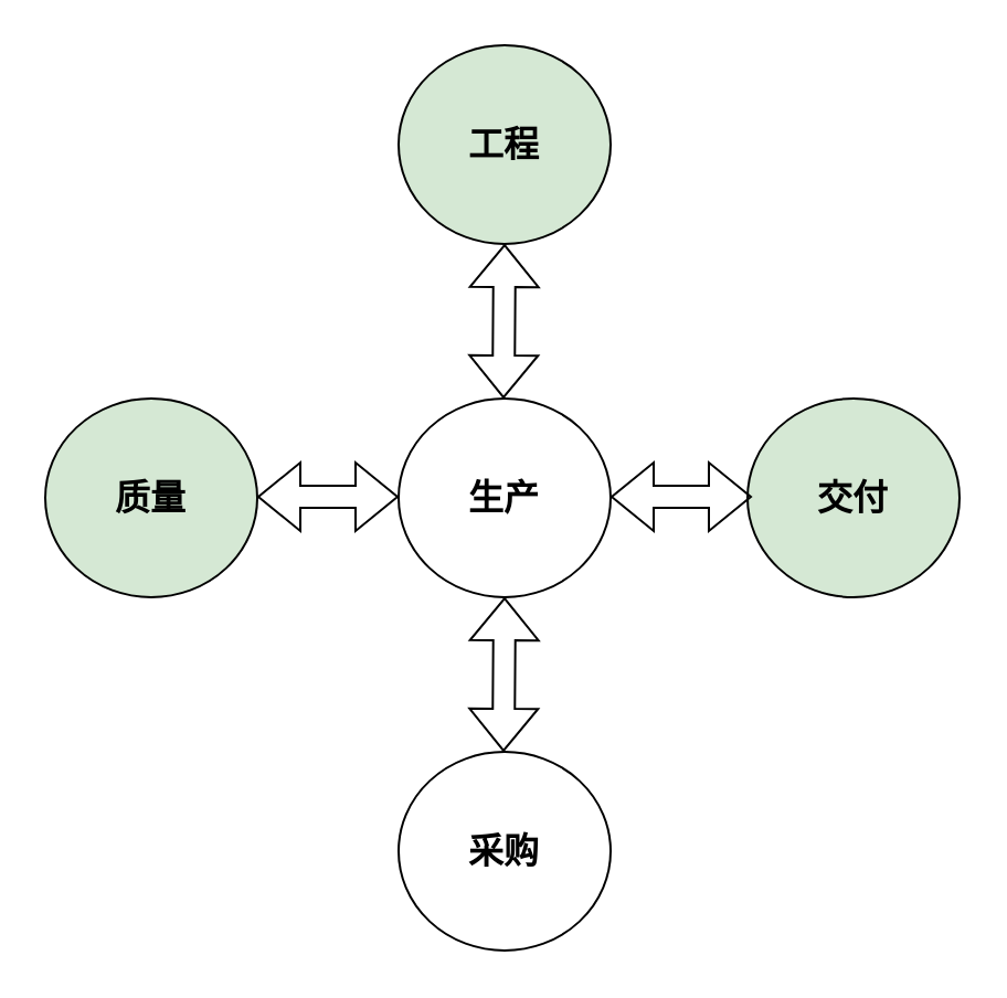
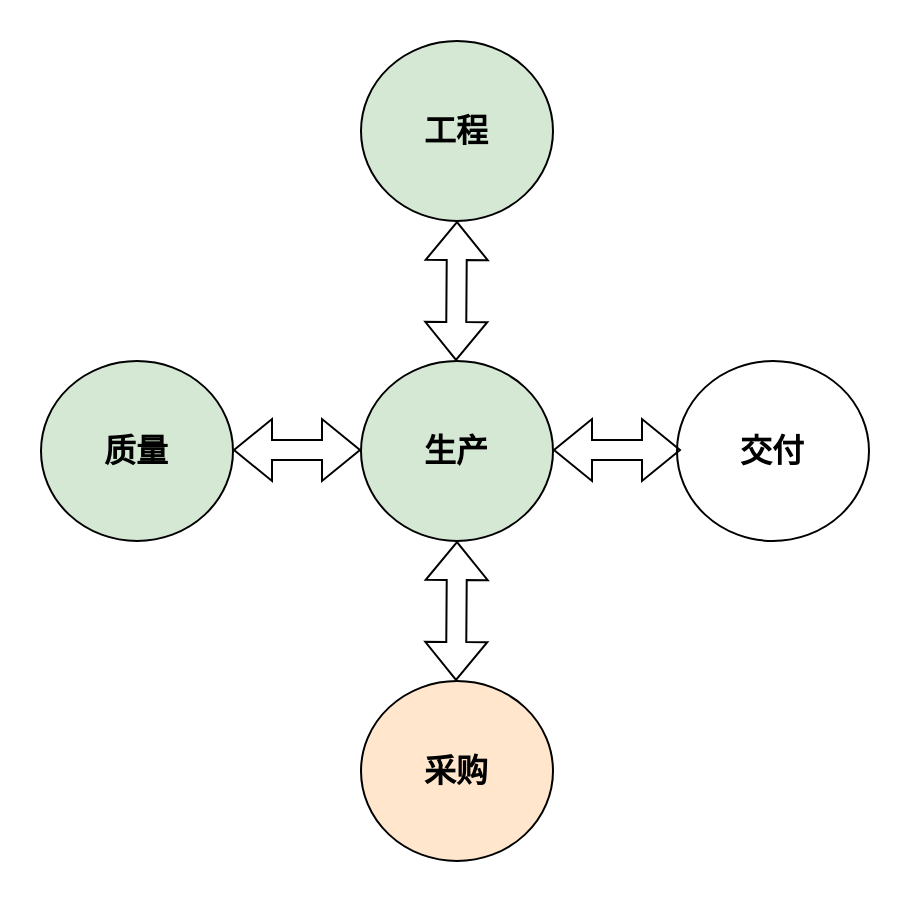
- <mxCell id="4" value="&lt;font style=&quot;font-size: 16px;&quot;&gt;&lt;b&gt;生产&lt;/b&gt;&lt;/font&gt;" style="ellipse;whiteSpace=wrap;html=1;" vertex="1" parent="1"><mxGeometry x="180" y="180" width="96" height="90" as="geometry" /></mxCell>
+ <mxCell id="4" value="&lt;font style=&quot;font-size: 16px;&quot;&gt;&lt;b&gt;生产&lt;/b&gt;&lt;/font&gt;" style="ellipse;whiteSpace=wrap;html=1;fillColor=#d5e8d4;" vertex="1" parent="1"><mxGeometry x="180" y="180" width="96" height="90" as="geometry" /></mxCell>
- <mxCell id="5" value="&lt;font style=&quot;font-size: 16px;&quot;&gt;&lt;b&gt;交付&lt;/b&gt;&lt;/font&gt;" style="ellipse;whiteSpace=wrap;html=1;fillColor=#d5e8d4;" vertex="1" parent="1"><mxGeometry x="338" y="180" width="96" height="90" as="geometry" /></mxCell>
+ <mxCell id="5" value="&lt;font style=&quot;font-size: 16px;&quot;&gt;&lt;b&gt;交付&lt;/b&gt;&lt;/font&gt;" style="ellipse;whiteSpace=wrap;html=1;" vertex="1" parent="1"><mxGeometry x="338" y="180" width="96" height="90" as="geometry" /></mxCell>
- <mxCell id="6" value="&lt;font style=&quot;font-size: 16px;&quot;&gt;&lt;b&gt;采购&lt;/b&gt;&lt;/font&gt;" style="ellipse;whiteSpace=wrap;html=1;" vertex="1" parent="1"><mxGeometry x="180" y="340" width="96" height="90" as="geometry" /></mxCell>
+ <mxCell id="6" value="&lt;font style=&quot;font-size: 16px;&quot;&gt;&lt;b&gt;采购&lt;/b&gt;&lt;/font&gt;" style="ellipse;whiteSpace=wrap;html=1;fillColor=#ffe6cc;" vertex="1" parent="1"><mxGeometry x="180" y="340" width="96" height="90" as="geometry" /></mxCell>
